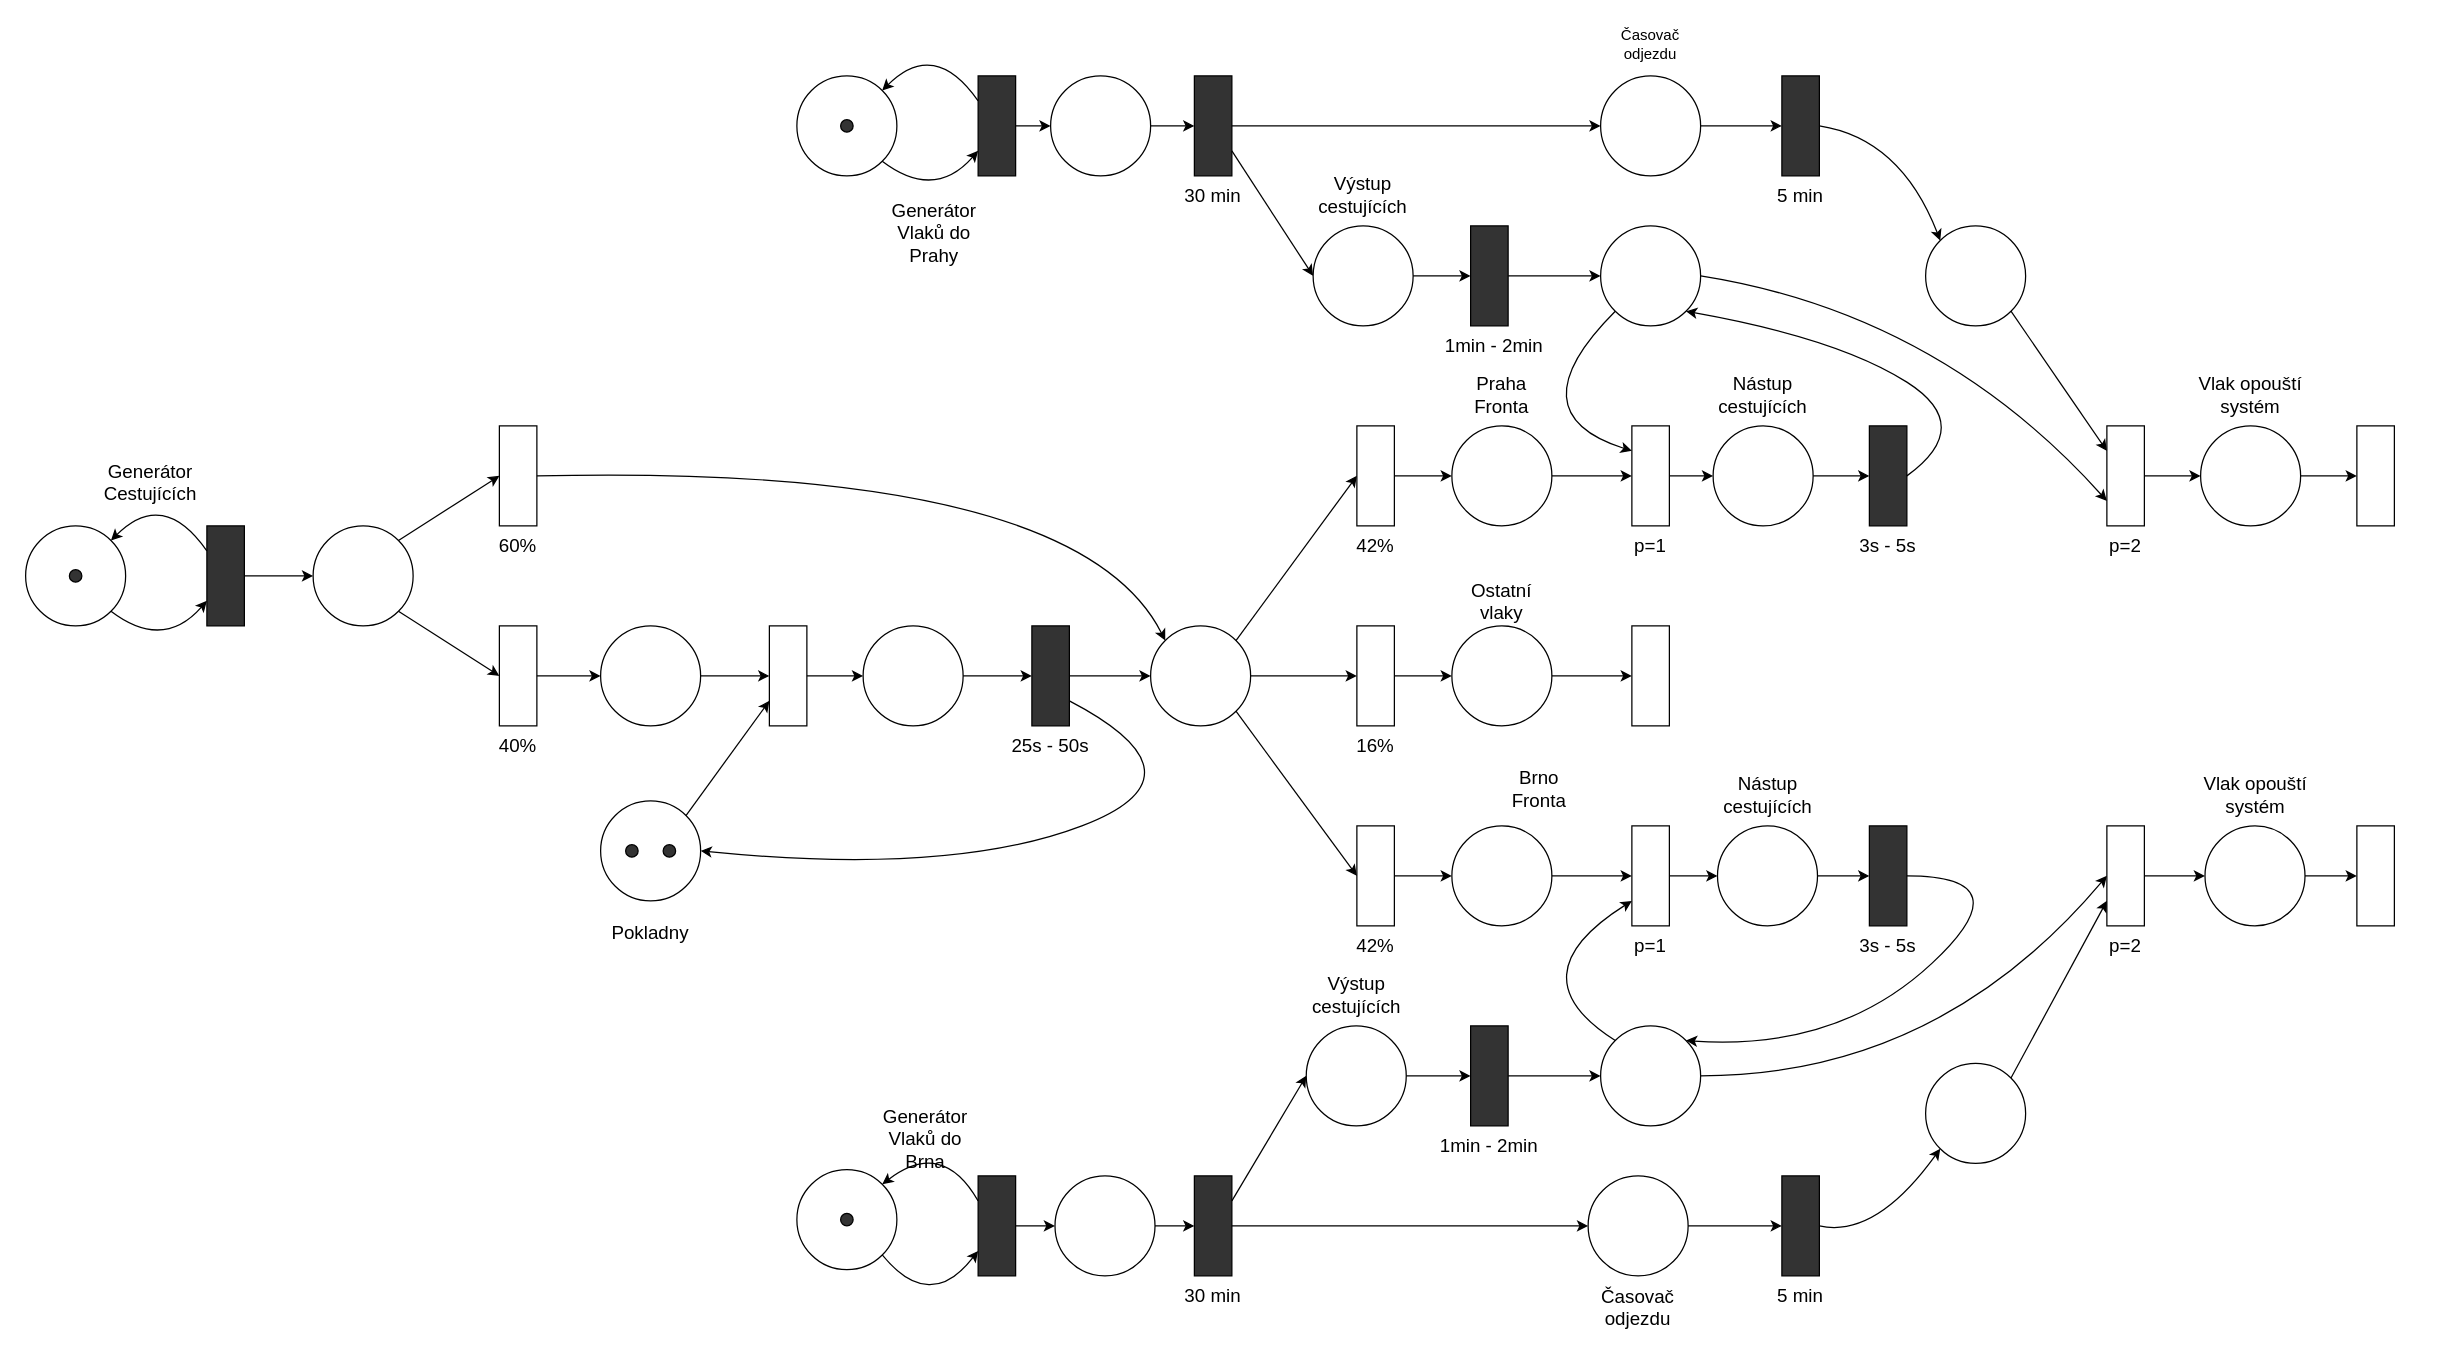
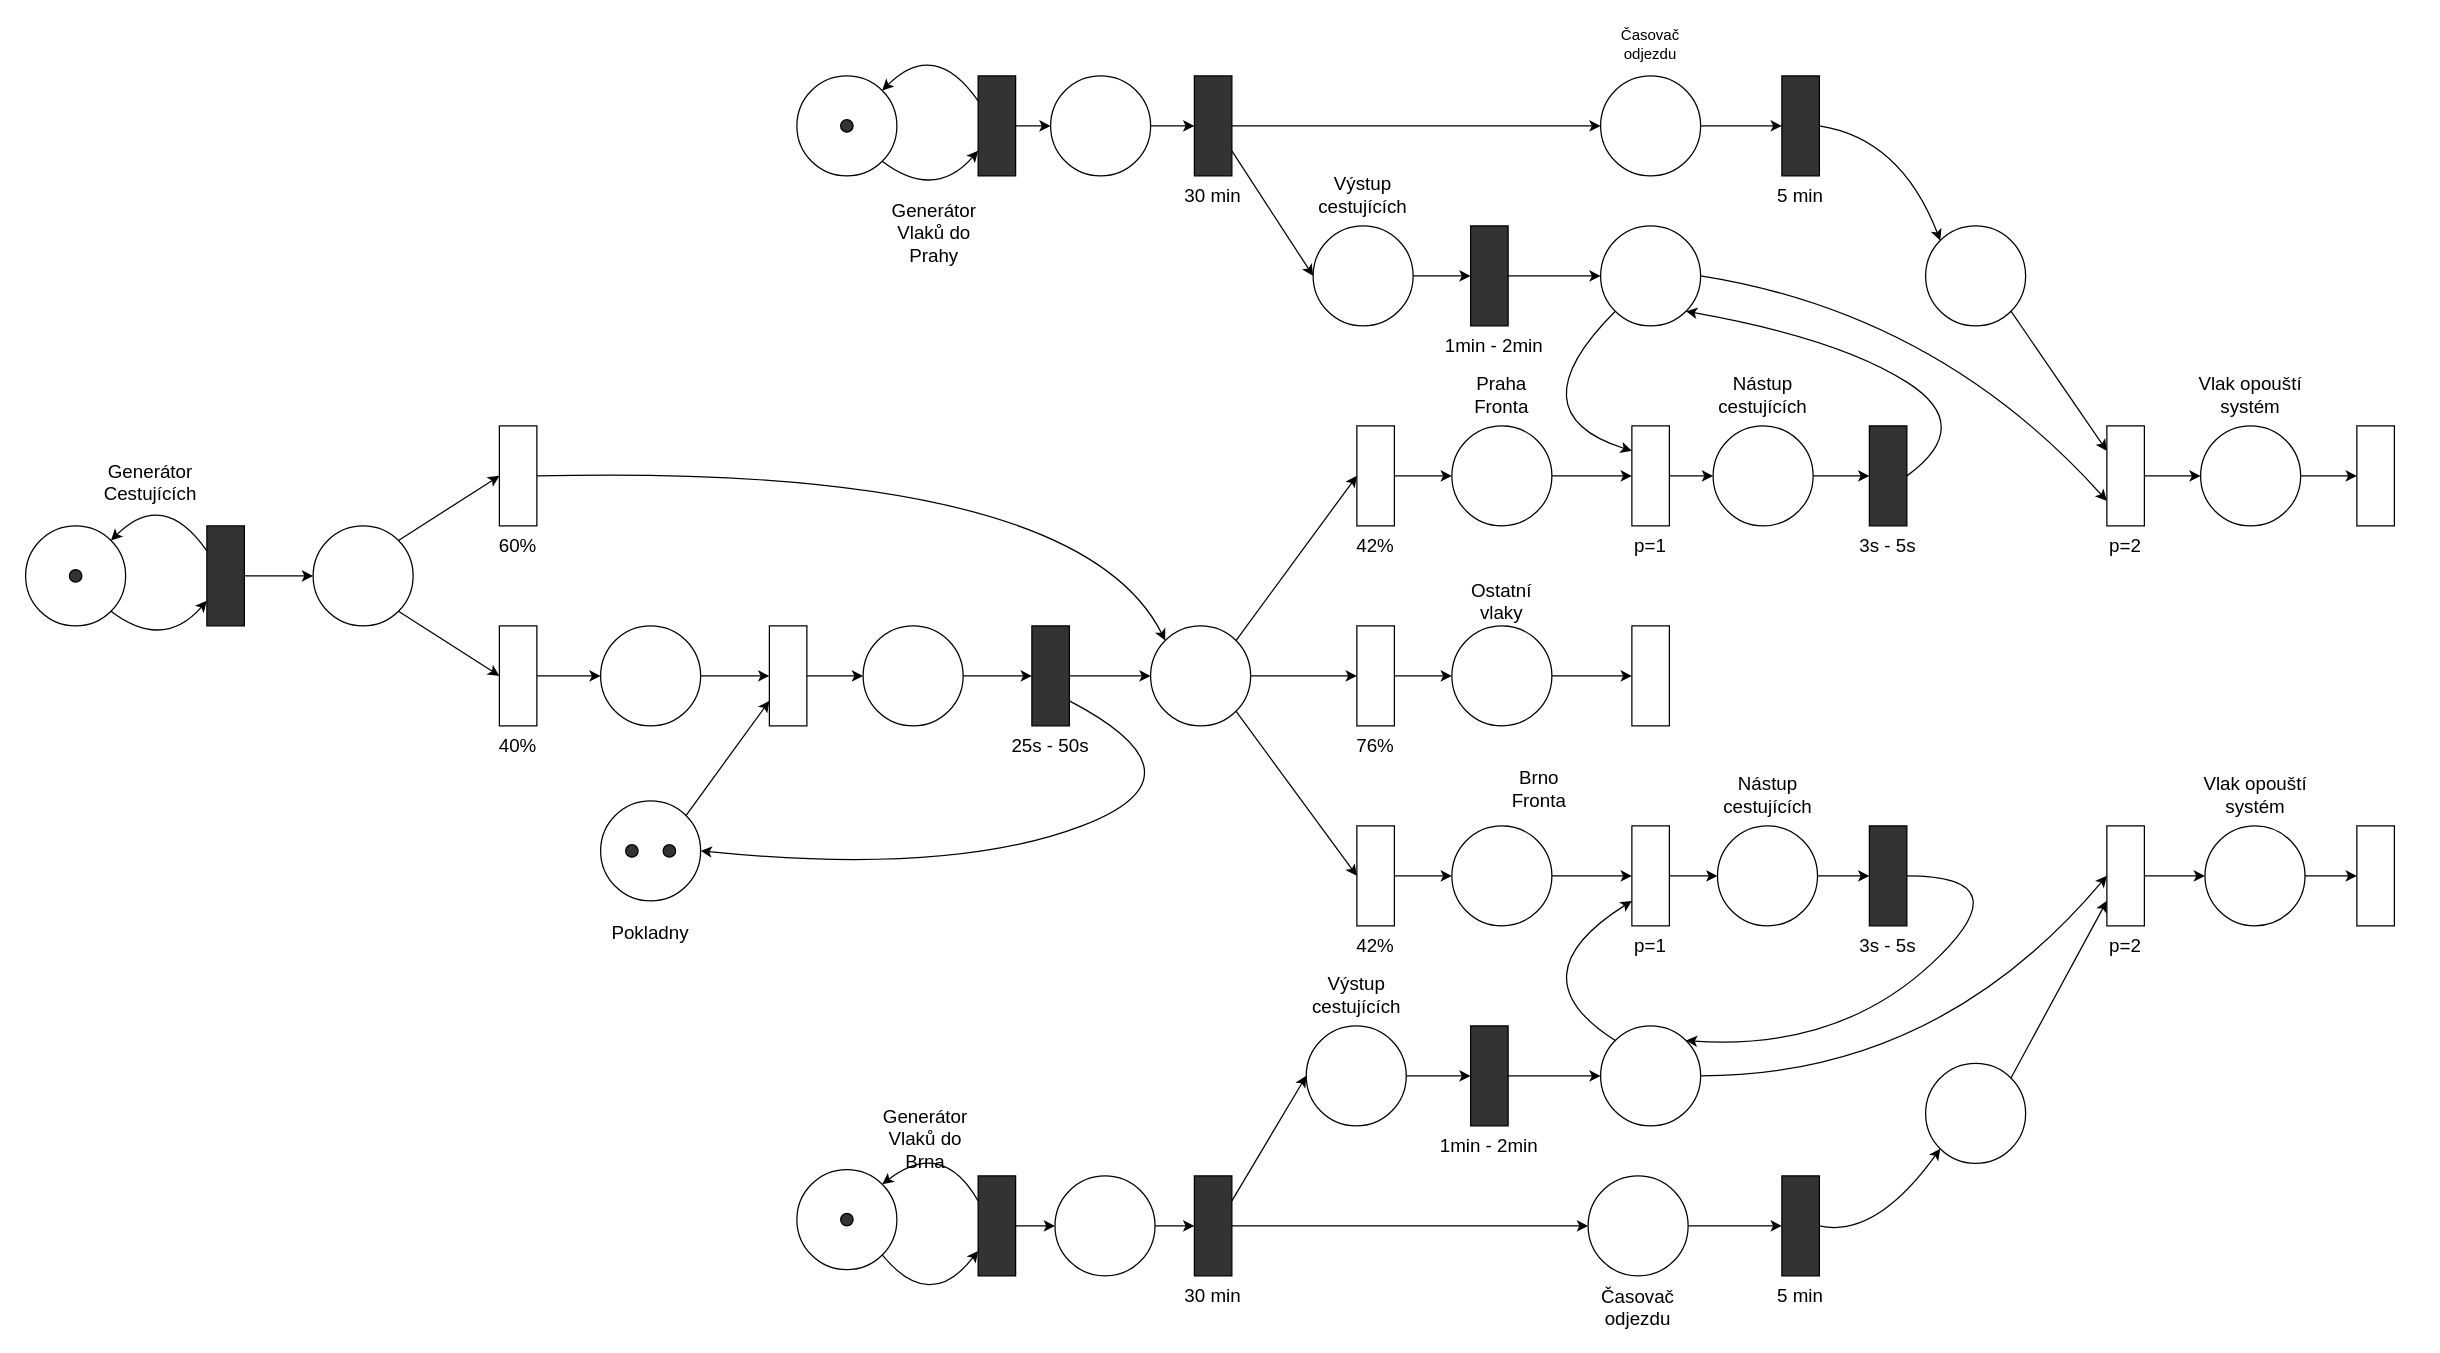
- <mxCell id="44" value="16%" style="text;html=1;strokeColor=none;fillColor=none;align=center;verticalAlign=middle;whiteSpace=wrap;rounded=0;fontSize=15;" parent="42" vertex="1"><mxGeometry y="80" width="60" height="30" as="geometry" /></mxCell>
+ <mxCell id="44" value="76%" style="text;html=1;strokeColor=none;fillColor=none;align=center;verticalAlign=middle;whiteSpace=wrap;rounded=0;fontSize=15;" parent="42" vertex="1"><mxGeometry y="80" width="60" height="30" as="geometry" /></mxCell>
